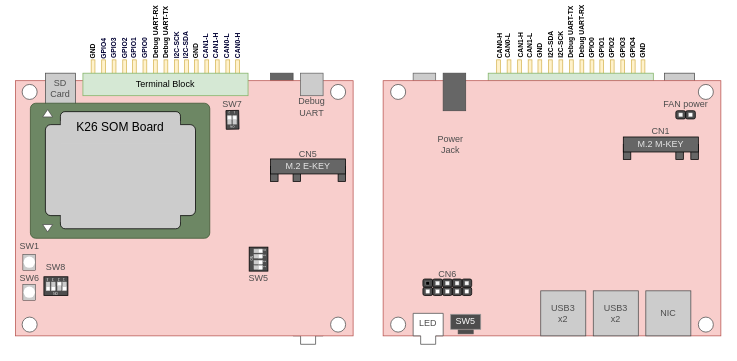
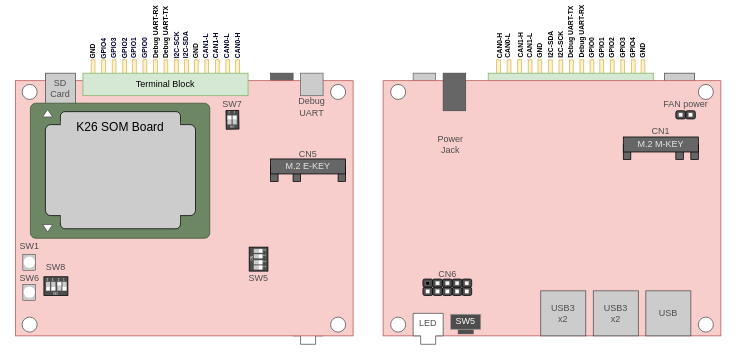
- <mxCell id="29" value="NIC" style="rounded=0;whiteSpace=wrap;html=1;strokeColor=#4D4D4D;fontColor=#4D4D4D;fillColor=#CCCCCC;" parent="1" vertex="1"><mxGeometry x="860" y="376.01" width="60" height="60" as="geometry" /></mxCell>
+ <mxCell id="29" value="USB" style="rounded=0;whiteSpace=wrap;html=1;strokeColor=#4D4D4D;fontColor=#4D4D4D;fillColor=#CCCCCC;" parent="1" vertex="1"><mxGeometry x="860" y="376.01" width="60" height="60" as="geometry" /></mxCell>
